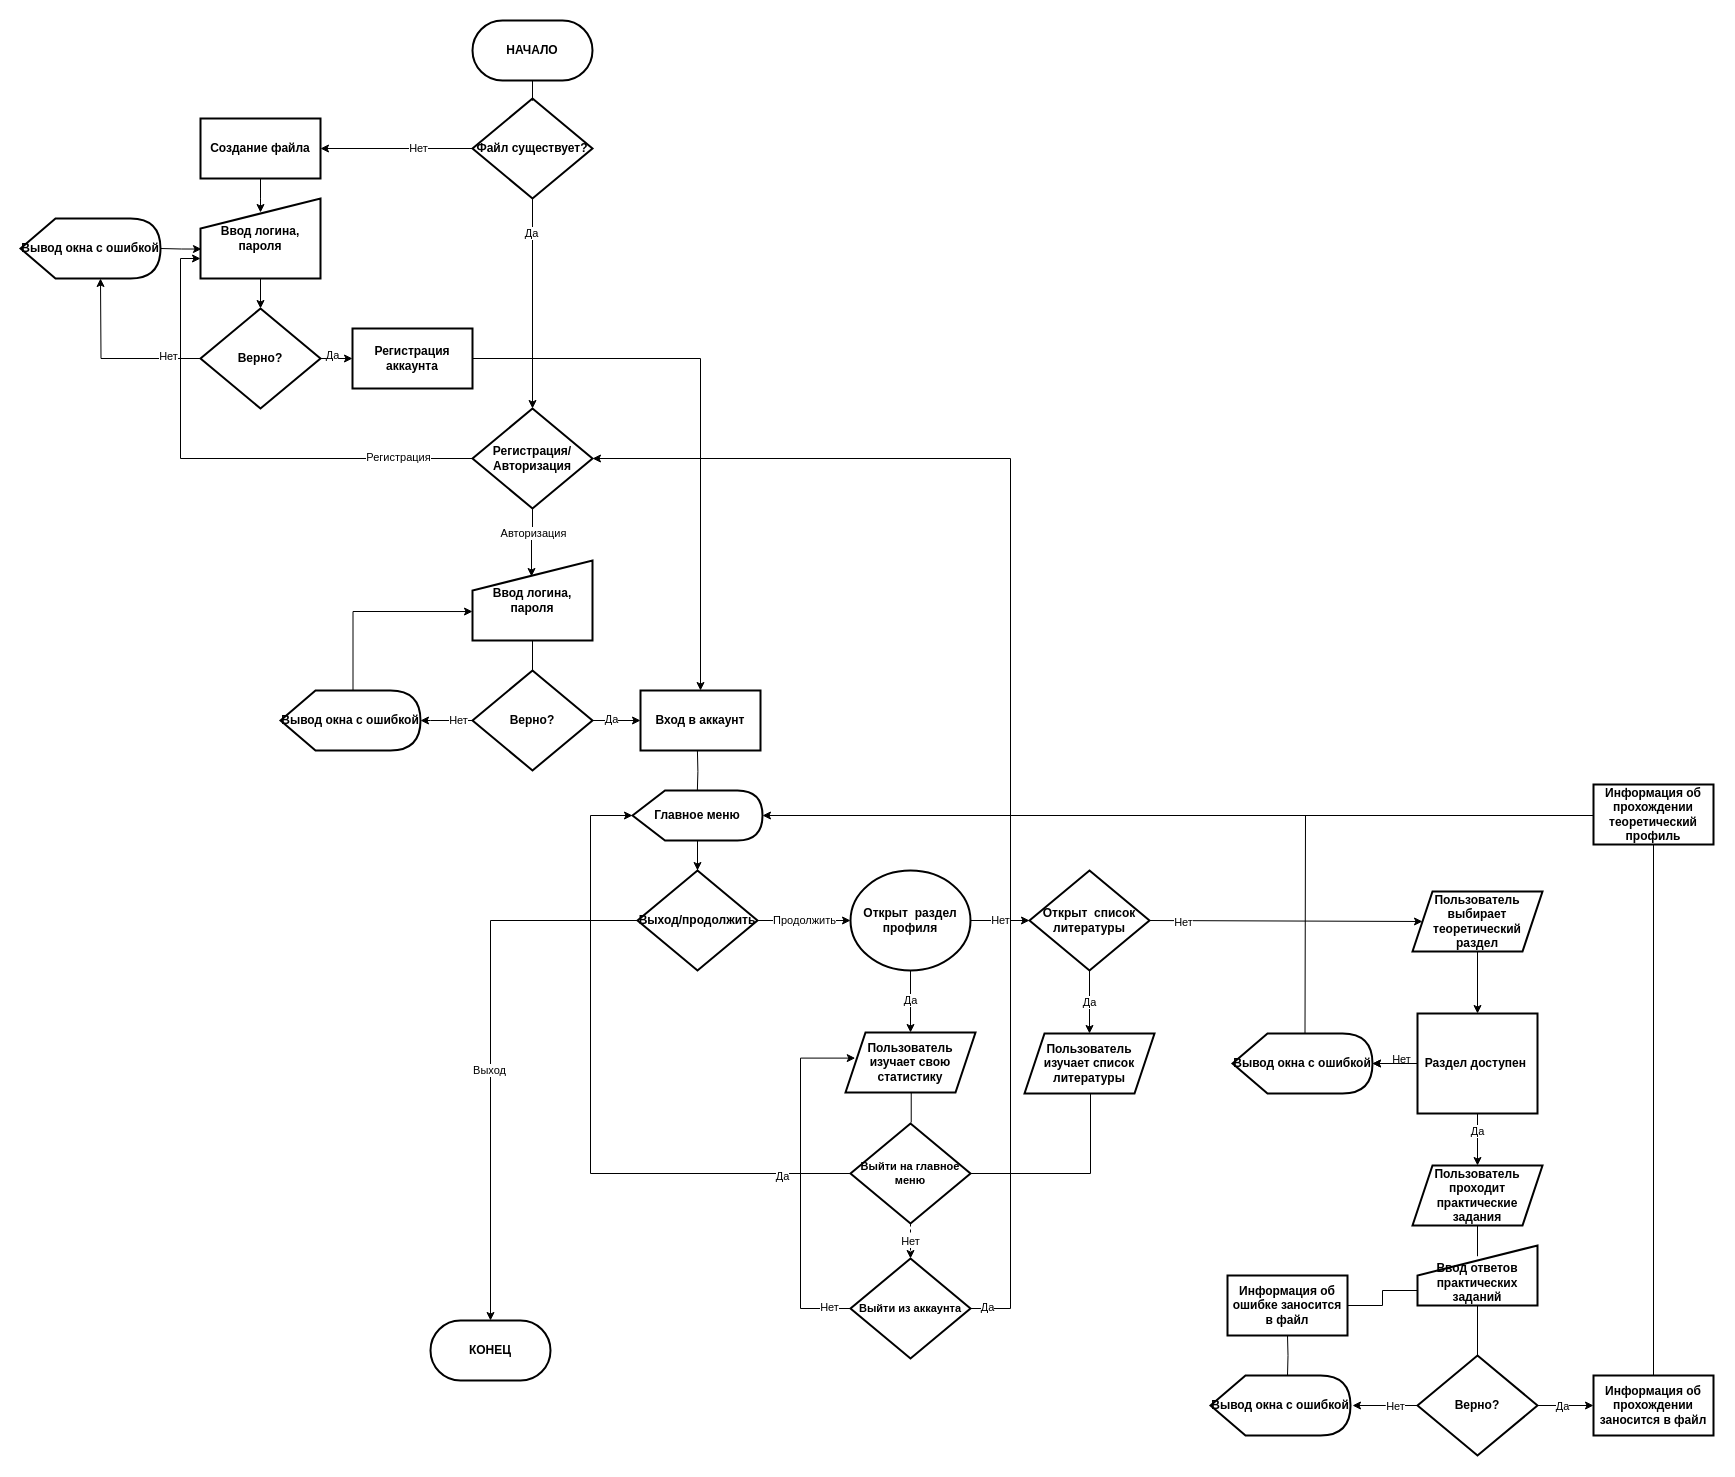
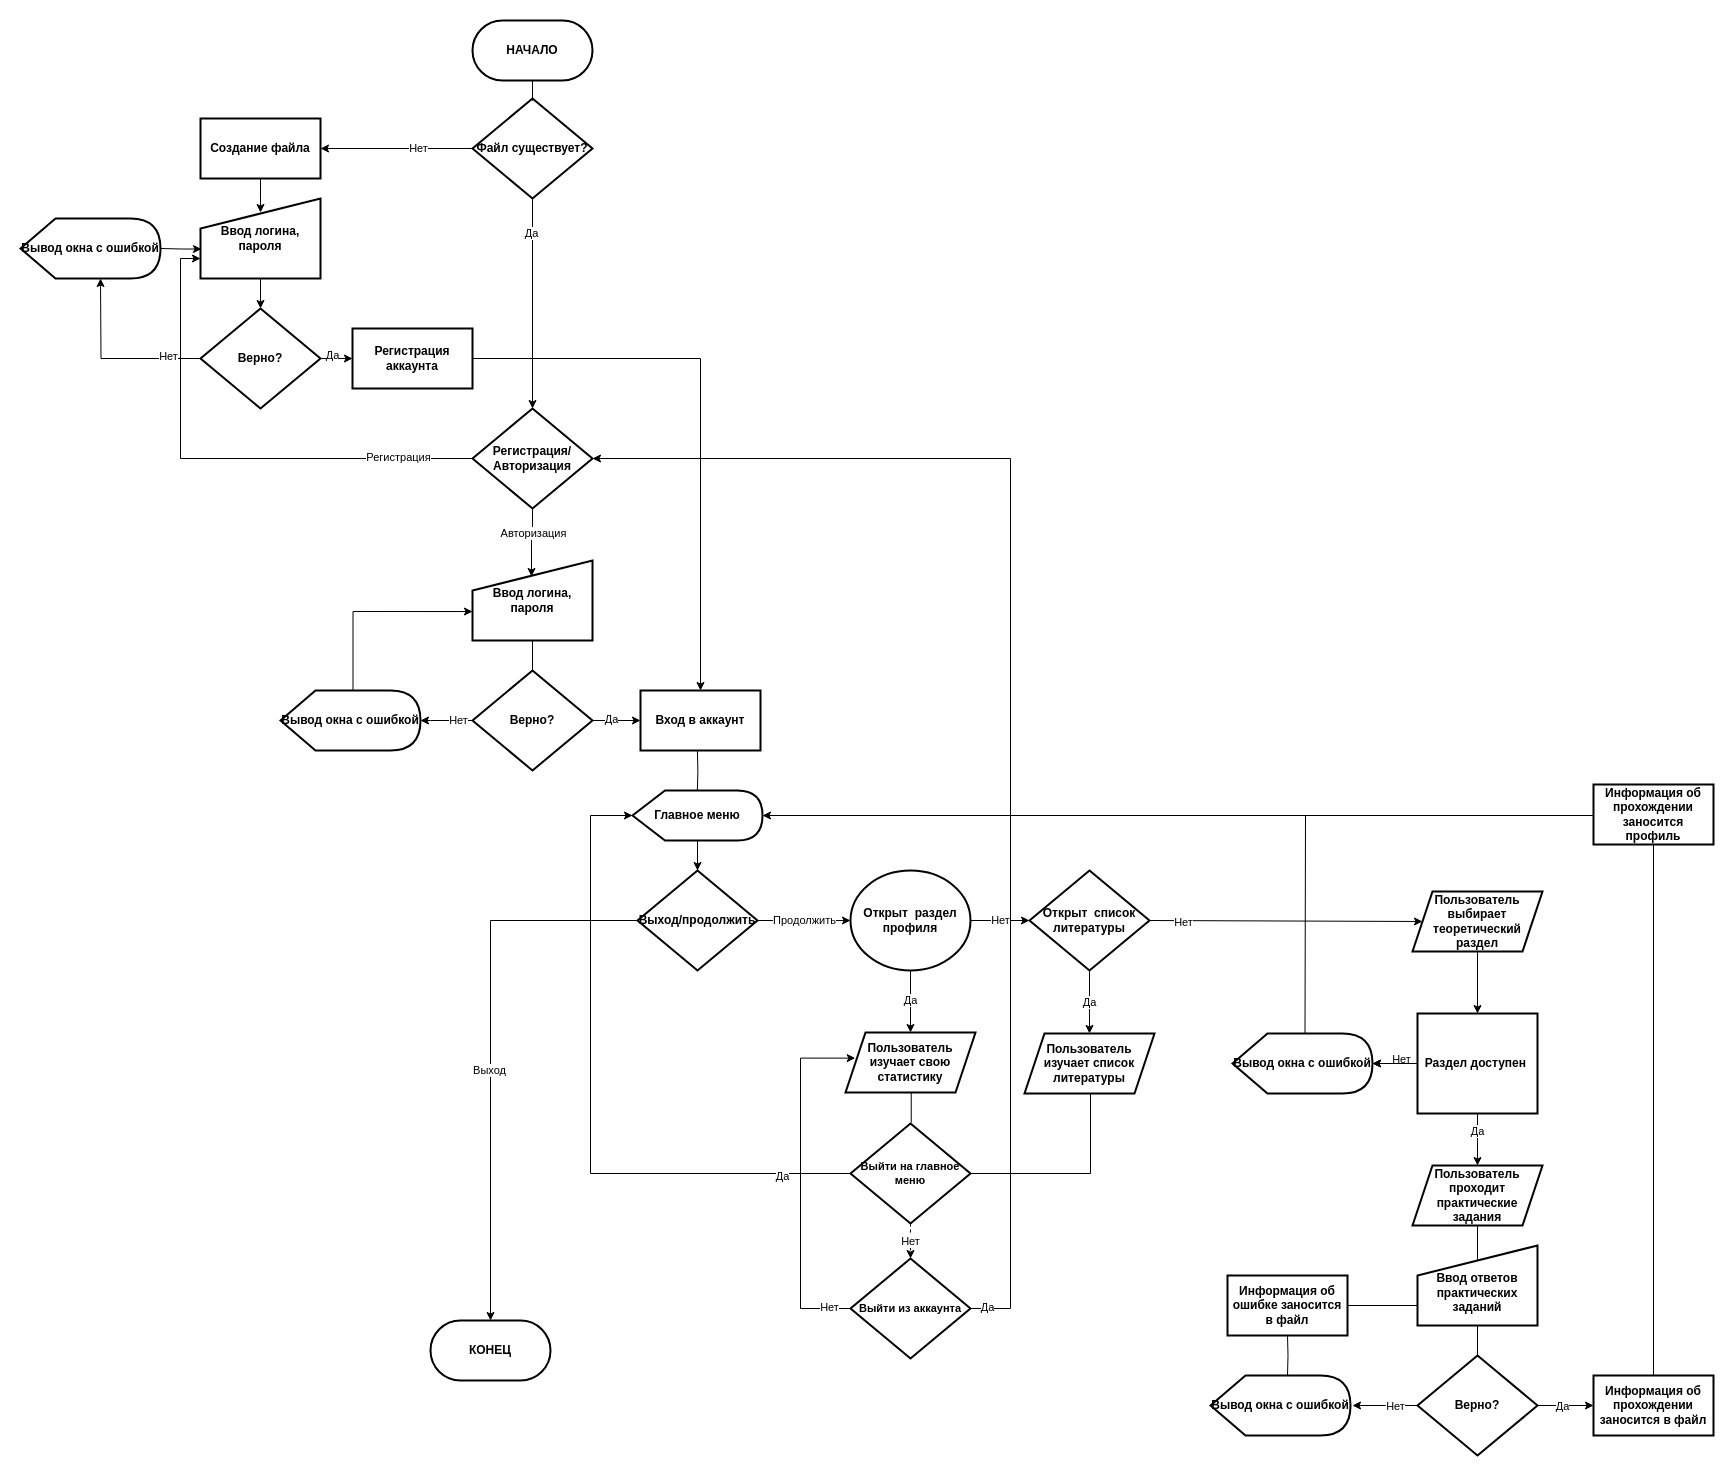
- <mxCell id="94" value="Информация об прохождении теоретический профиль" style="rounded=0;whiteSpace=wrap;html=1;strokeWidth=2;fontStyle=1" vertex="1" parent="1"><mxGeometry x="1593" y="784" width="120" height="60" as="geometry" /></mxCell>
+ <mxCell id="94" value="Информация об прохождении заносится профиль" style="rounded=0;whiteSpace=wrap;html=1;strokeWidth=2;fontStyle=1" vertex="1" parent="1"><mxGeometry x="1593" y="784" width="120" height="60" as="geometry" /></mxCell>
- <mxCell id="40" value="&lt;div&gt;&lt;br&gt;&lt;/div&gt;&lt;div&gt;Ввод ответов практических заданий&lt;/div&gt;" style="shape=manualInput;whiteSpace=wrap;html=1;strokeWidth=2;fontStyle=1" parent="1" vertex="1"><mxGeometry x="1417" y="1245" width="120" height="60" as="geometry" /></mxCell>
+ <mxCell id="40" value="&lt;div&gt;&lt;br&gt;&lt;/div&gt;&lt;div&gt;Ввод ответов практических заданий&lt;/div&gt;" style="shape=manualInput;whiteSpace=wrap;html=1;strokeWidth=2;fontStyle=1" parent="1" vertex="1"><mxGeometry x="1417" y="1245" width="120" height="80" as="geometry" /></mxCell>
